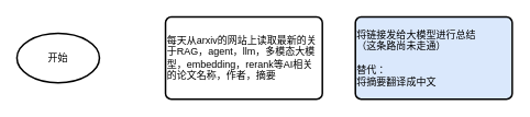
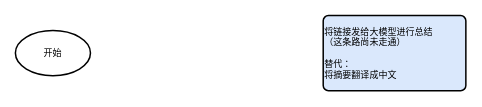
- <mxCell id="3" value="每天从arxiv的网站上读取最新的关于RAG，agent，llm，多模态大模型，embedding，rerank等AI相关的论文名称，作者，摘要" style="rounded=1;whiteSpace=wrap;html=1;absoluteArcSize=1;arcSize=14;strokeWidth=2;align=left;" vertex="1" parent="1"><mxGeometry x="200" y="20" width="190" height="100" as="geometry" /></mxCell>
